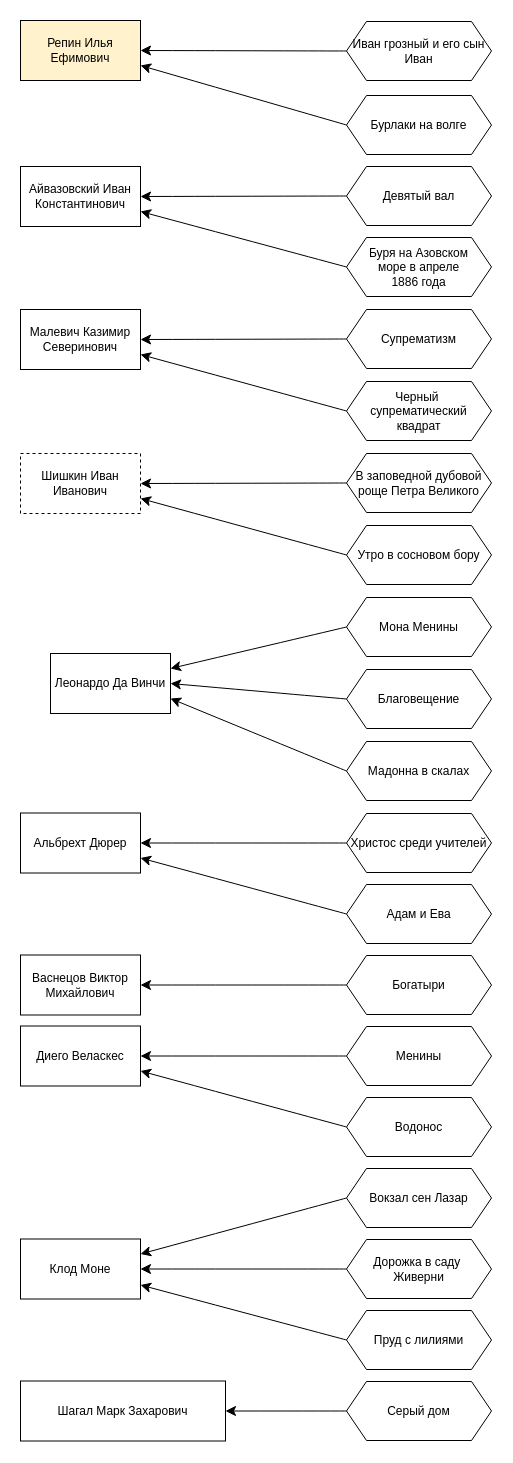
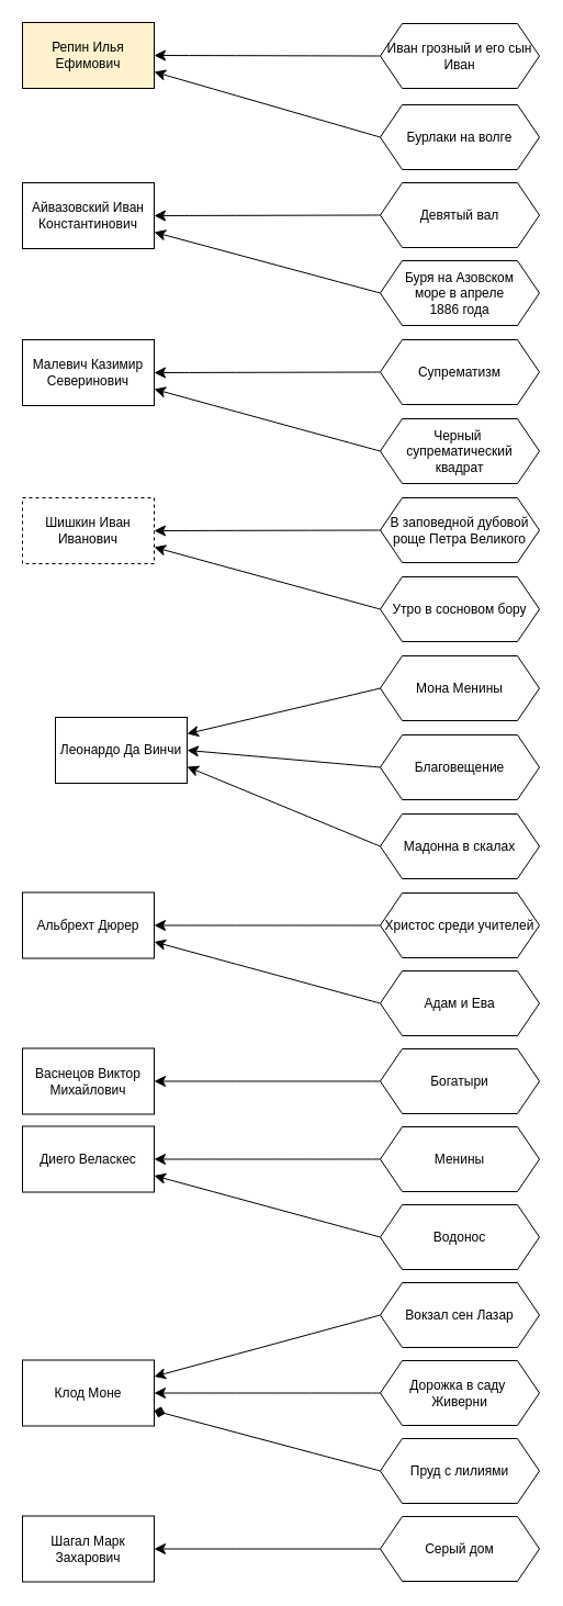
- <mxCell id="48" style="edgeStyle=none;curved=1;rounded=0;orthogonalLoop=1;jettySize=auto;html=1;exitX=0;exitY=0.5;exitDx=0;exitDy=0;fontSize=12;startSize=8;endSize=8;" edge="1" parent="1" source="49" target="10"><mxGeometry relative="1" as="geometry" /></mxCell>
+ <mxCell id="48" style="edgeStyle=none;curved=1;rounded=0;orthogonalLoop=1;jettySize=auto;html=1;exitX=0;exitY=0.5;exitDx=0;exitDy=0;fontSize=12;startSize=8;endSize=8;endArrow=diamond;" edge="1" parent="1" source="49" target="10"><mxGeometry relative="1" as="geometry" /></mxCell>
- <mxCell id="11" value="Шагал Марк Захарович" style="rounded=0;whiteSpace=wrap;html=1;" vertex="1" parent="1"><mxGeometry x="20" y="1380.5" width="205" height="60" as="geometry" /></mxCell>
+ <mxCell id="11" value="Шагал Марк Захарович" style="rounded=0;whiteSpace=wrap;html=1;" vertex="1" parent="1"><mxGeometry x="20" y="1380.5" width="120" height="60" as="geometry" /></mxCell>
